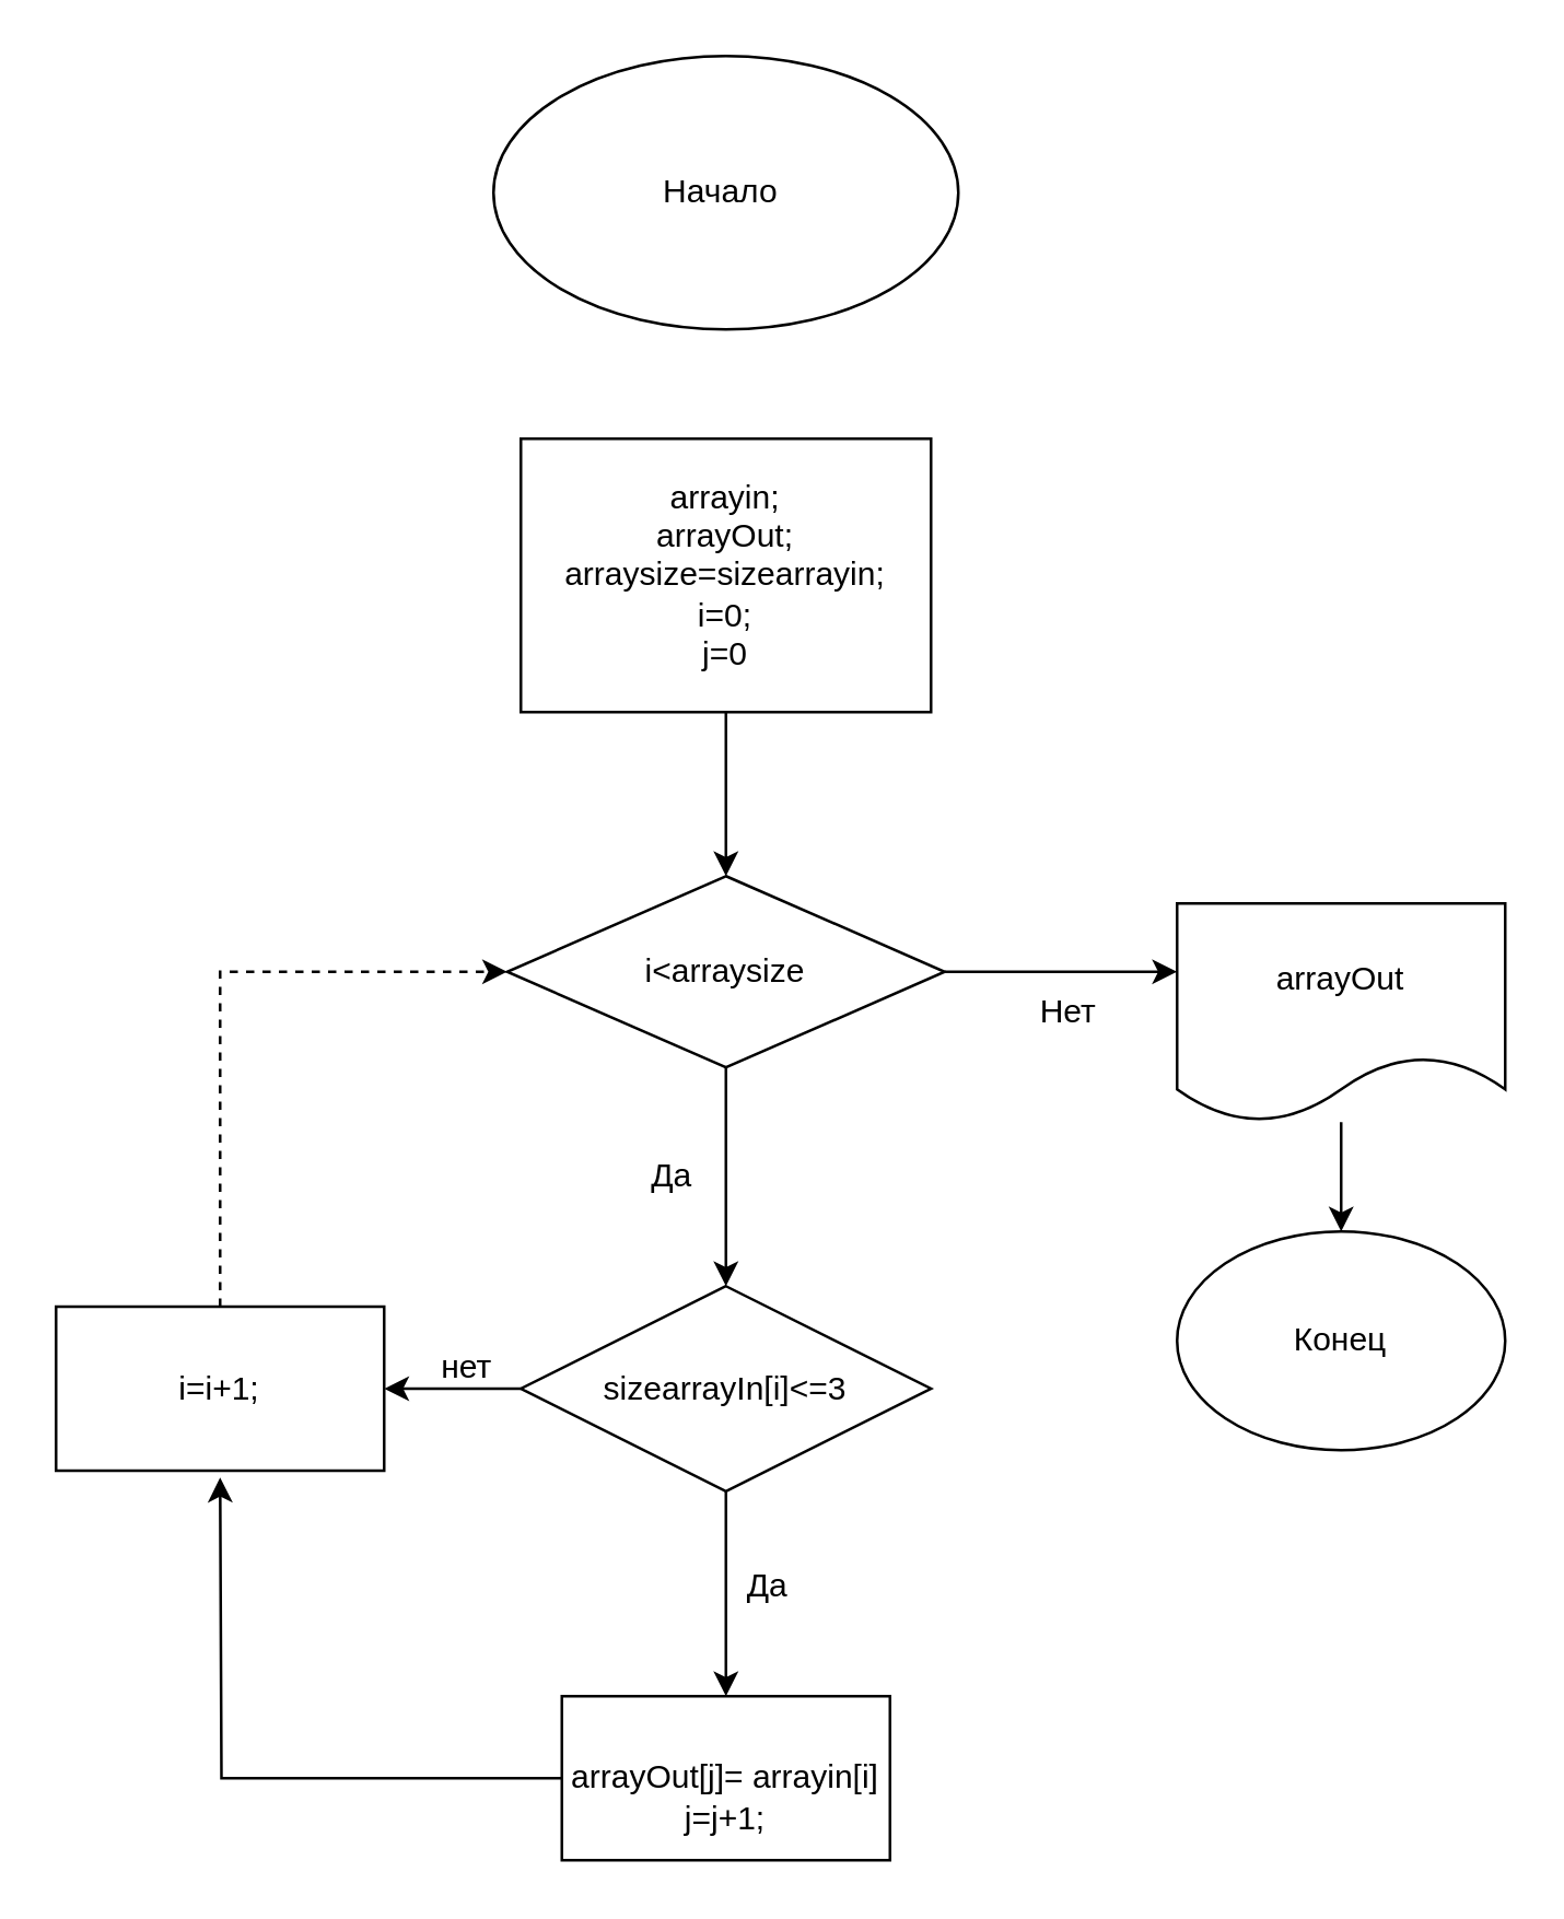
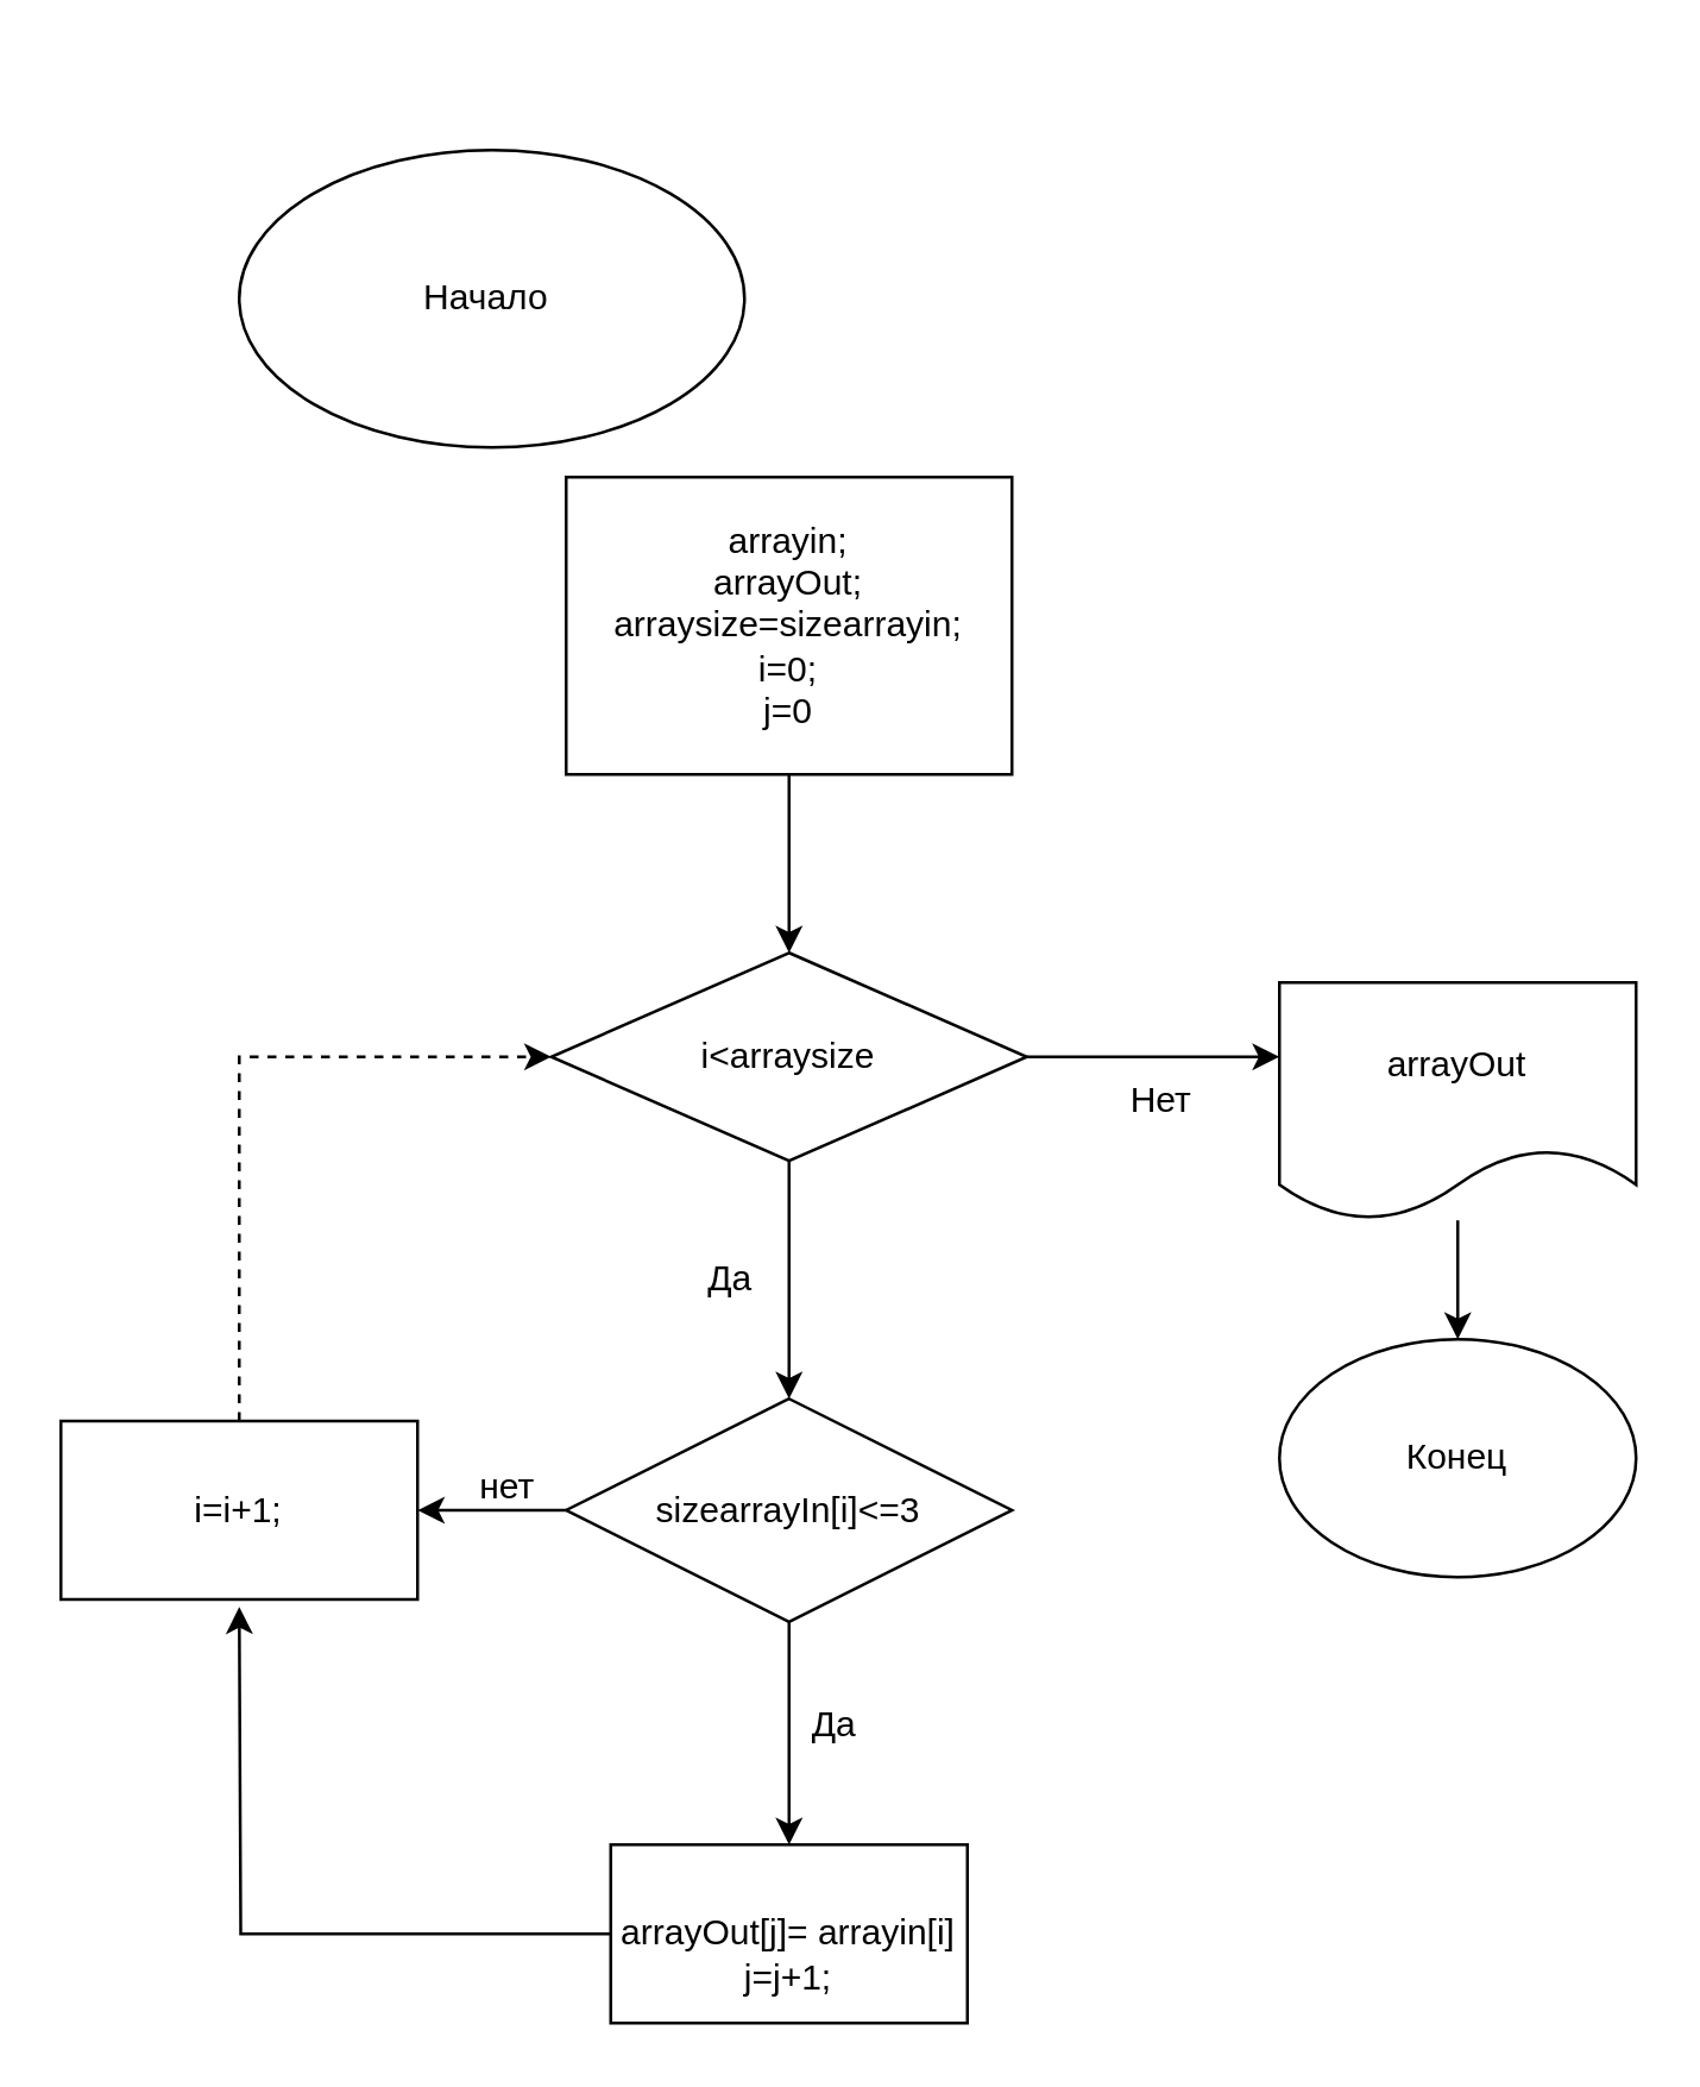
- <mxCell id="3" value="Начало&amp;nbsp;" style="ellipse;whiteSpace=wrap;html=1;" parent="1" vertex="1"><mxGeometry x="180" y="20" width="170" height="100" as="geometry" /></mxCell>
+ <mxCell id="3" value="Начало&amp;nbsp;" style="ellipse;whiteSpace=wrap;html=1;" parent="1" vertex="1"><mxGeometry x="80" y="50" width="170" height="100" as="geometry" /></mxCell>
